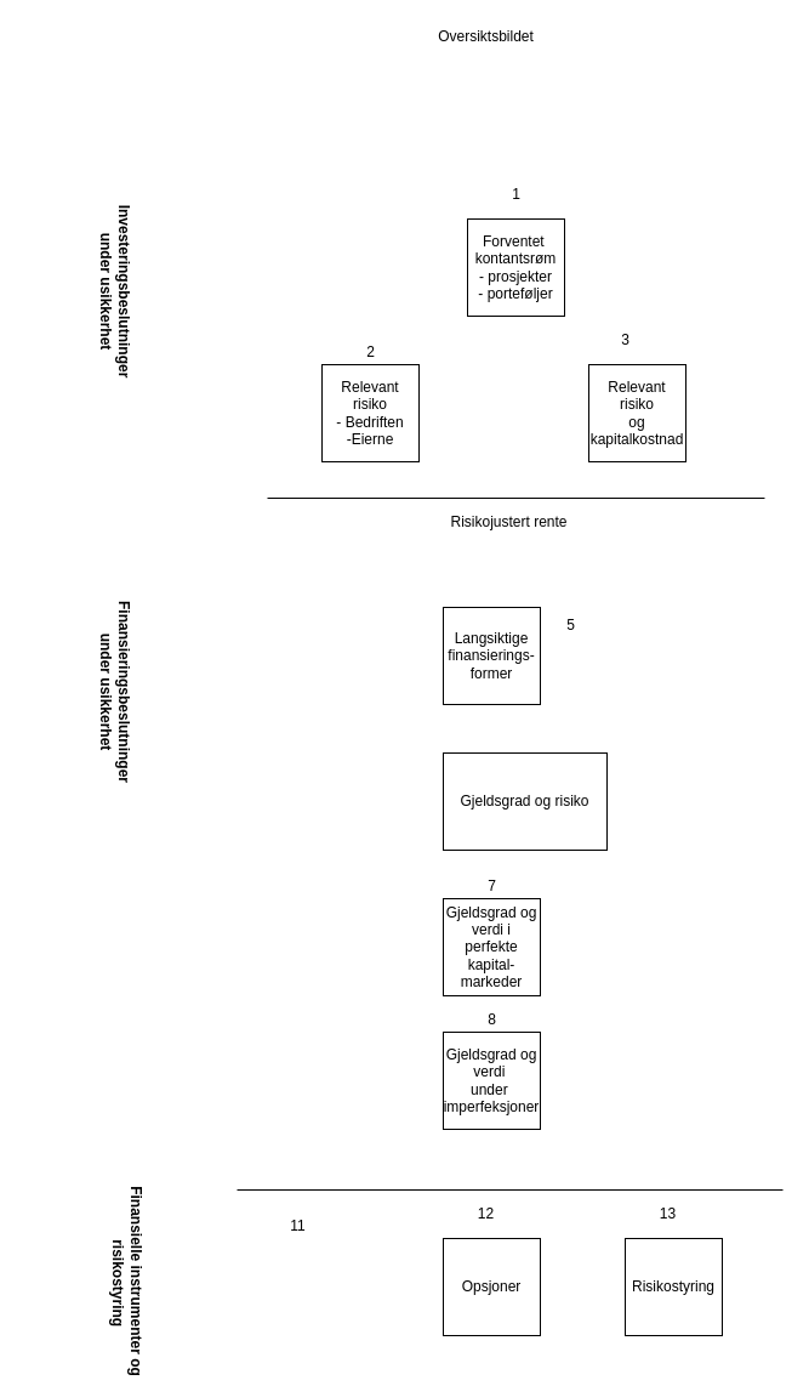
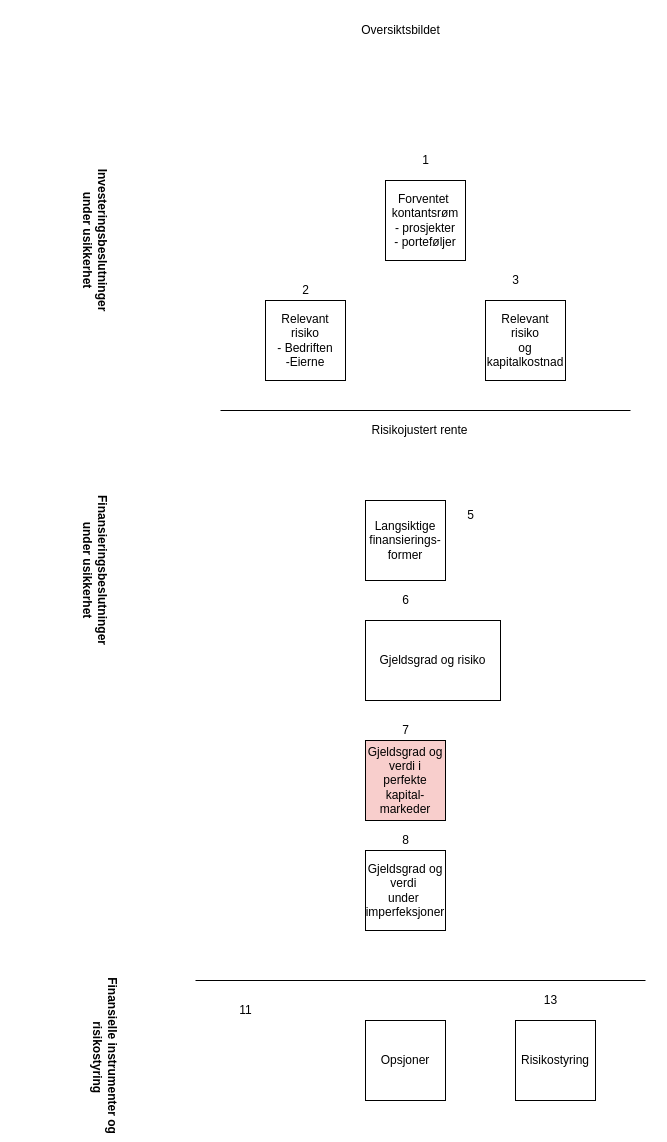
+ <mxCell id="20" value="6" style="text;html=1;align=center;verticalAlign=middle;resizable=0;points=[];autosize=1;strokeColor=none;" parent="1" vertex="1"><mxGeometry x="395" y="590" width="20" height="20" as="geometry" /></mxCell>
- <mxCell id="8" value="Gjeldsgrad og&lt;br&gt;verdi i&lt;br&gt;perfekte&lt;br&gt;kapital-&lt;br&gt;markeder" style="whiteSpace=wrap;html=1;aspect=fixed;" parent="1" vertex="1"><mxGeometry x="365" y="740" width="80" height="80" as="geometry" /></mxCell>
+ <mxCell id="8" value="Gjeldsgrad og&lt;br&gt;verdi i&lt;br&gt;perfekte&lt;br&gt;kapital-&lt;br&gt;markeder" style="whiteSpace=wrap;html=1;aspect=fixed;fillColor=#f8cecc;" parent="1" vertex="1"><mxGeometry x="365" y="740" width="80" height="80" as="geometry" /></mxCell>
- <mxCell id="24" value="12" style="text;html=1;align=center;verticalAlign=middle;resizable=0;points=[];autosize=1;strokeColor=none;" parent="1" vertex="1"><mxGeometry x="385" y="990" width="30" height="20" as="geometry" /></mxCell>
